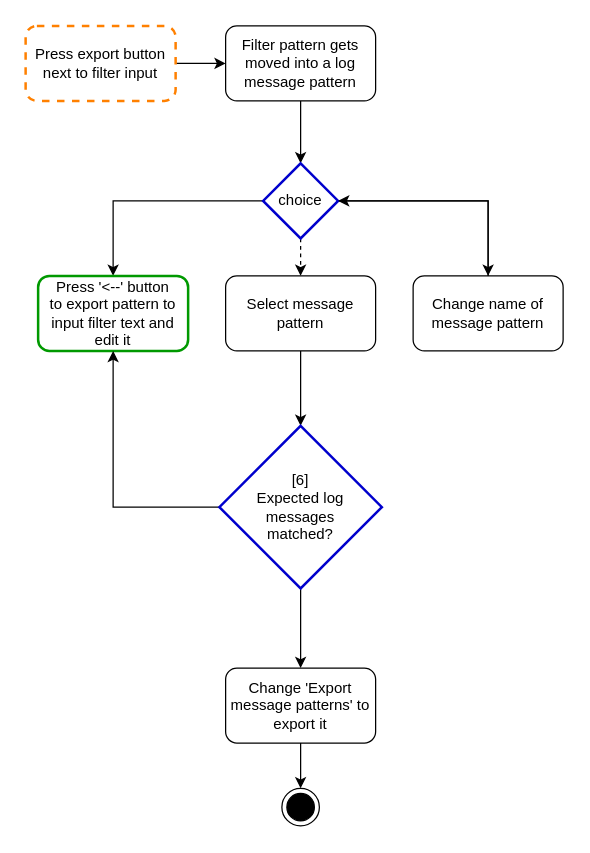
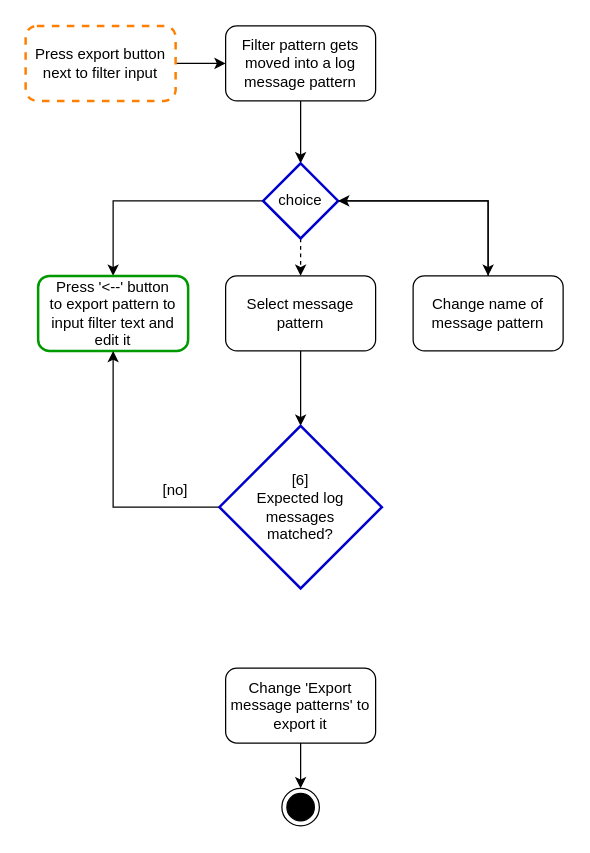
+ <mxCell id="18" value="[no]" style="text;html=1;strokeColor=none;fillColor=none;align=center;verticalAlign=middle;whiteSpace=wrap;rounded=0;" vertex="1" parent="1"><mxGeometry x="110" y="377" width="60" height="30" as="geometry" /></mxCell>
- <mxCell id="16" style="edgeStyle=orthogonalEdgeStyle;rounded=0;orthogonalLoop=1;jettySize=auto;html=1;exitX=0.5;exitY=1;exitDx=0;exitDy=0;entryX=0.5;entryY=0;entryDx=0;entryDy=0;" edge="1" parent="1" source="17" target="20"><mxGeometry relative="1" as="geometry" /></mxCell>
